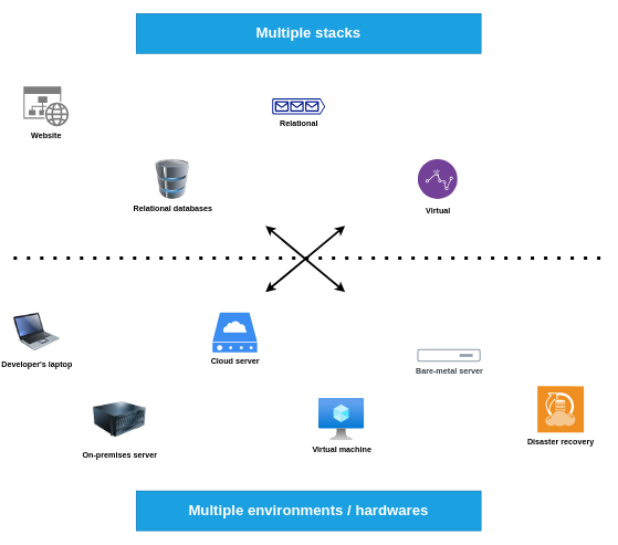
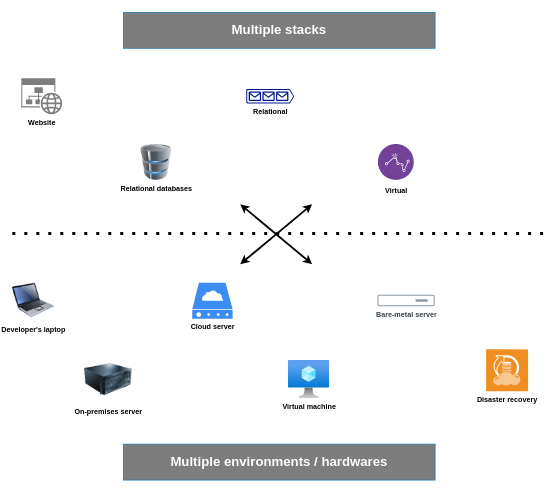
- <mxCell id="6" value="Multiple stacks" style="rounded=0;whiteSpace=wrap;html=1;rotation=0;fillColor=#1ba1e2;strokeColor=#006EAF;fontColor=#ffffff;fontStyle=1;fontSize=22;" parent="1" vertex="1"><mxGeometry x="205" y="20" width="520" height="60" as="geometry" /></mxCell>
+ <mxCell id="6" value="Multiple stacks" style="rounded=0;whiteSpace=wrap;html=1;rotation=0;fillColor=#7d7d7d;strokeColor=#006EAF;fontColor=#ffffff;fontStyle=1;fontSize=22;" parent="1" vertex="1"><mxGeometry x="205" y="20" width="520" height="60" as="geometry" /></mxCell>
- <mxCell id="12" value="Bare-metal server" style="aspect=fixed;perimeter=ellipsePerimeter;html=1;align=center;fontSize=12;verticalAlign=top;fontColor=#364149;shadow=0;dashed=0;image;image=img/lib/cumulus/server_bare_metal.svg;fontStyle=1" parent="1" vertex="1"><mxGeometry x="629" y="526" width="96" height="20" as="geometry" /></mxCell>
+ <mxCell id="12" value="Bare-metal server" style="aspect=fixed;perimeter=ellipsePerimeter;html=1;align=center;fontSize=12;verticalAlign=top;fontColor=#364149;shadow=0;dashed=0;image;image=img/lib/cumulus/server_bare_metal.svg;fontStyle=1" parent="1" vertex="1"><mxGeometry x="629" y="491" width="96" height="20" as="geometry" /></mxCell>
- <mxCell id="14" value="Multiple environments / hardwares" style="rounded=0;whiteSpace=wrap;html=1;rotation=0;fillColor=#1ba1e2;strokeColor=#006EAF;fontColor=#ffffff;fontStyle=1;fontSize=22;" parent="1" vertex="1"><mxGeometry x="205" y="740" width="520" height="60" as="geometry" /></mxCell>
+ <mxCell id="14" value="Multiple environments / hardwares" style="rounded=0;whiteSpace=wrap;html=1;rotation=0;fillColor=#7d7d7d;strokeColor=#006EAF;fontColor=#ffffff;fontStyle=1;fontSize=22;" parent="1" vertex="1"><mxGeometry x="205" y="740" width="520" height="60" as="geometry" /></mxCell>
